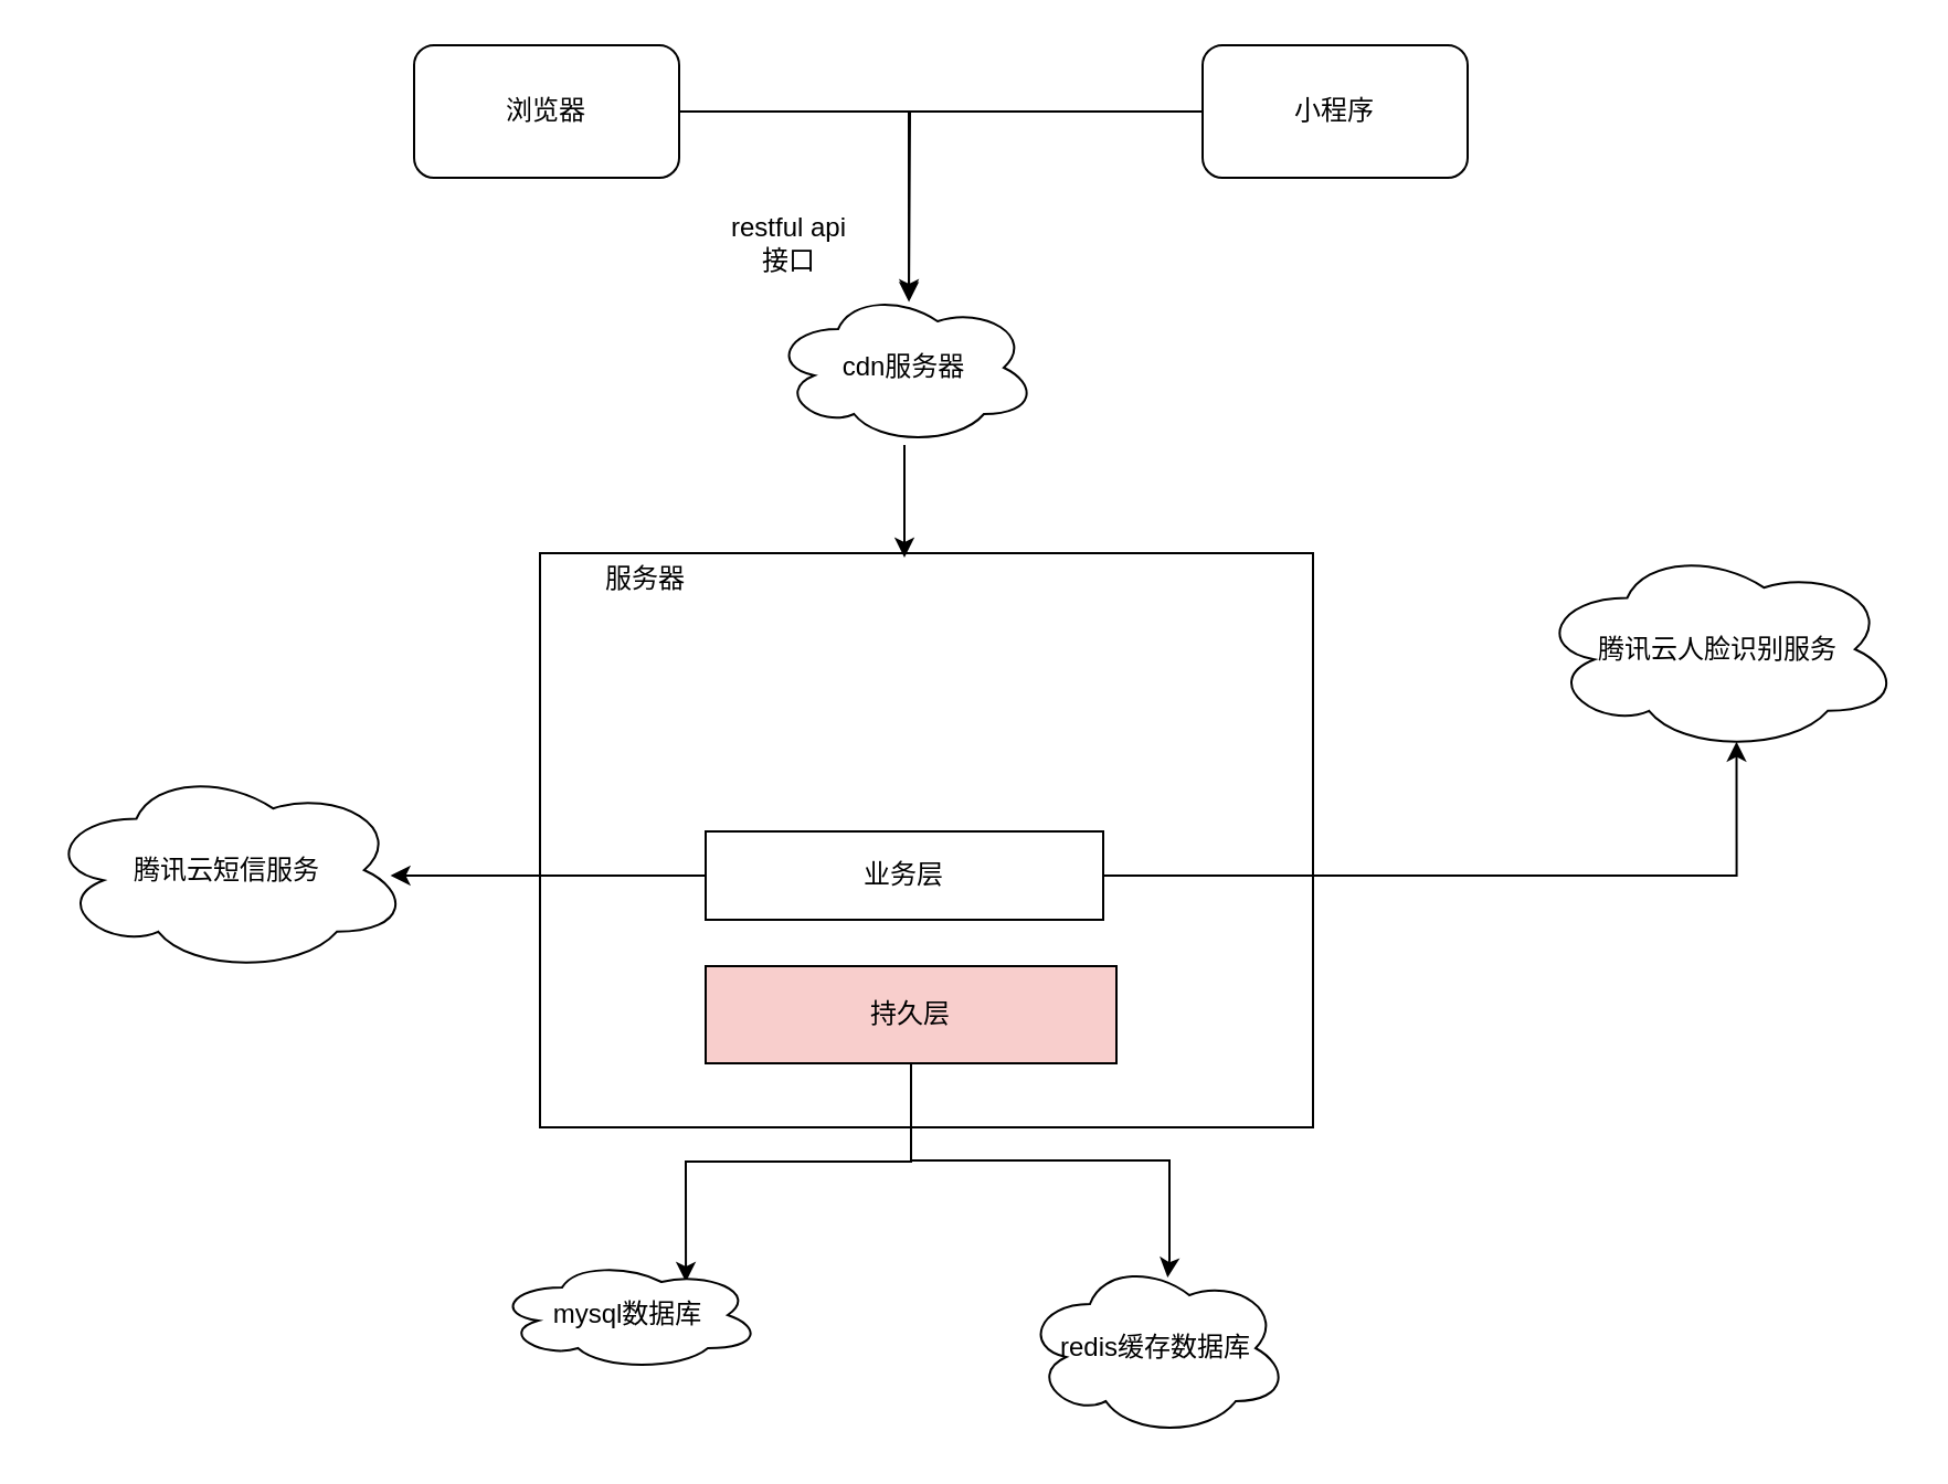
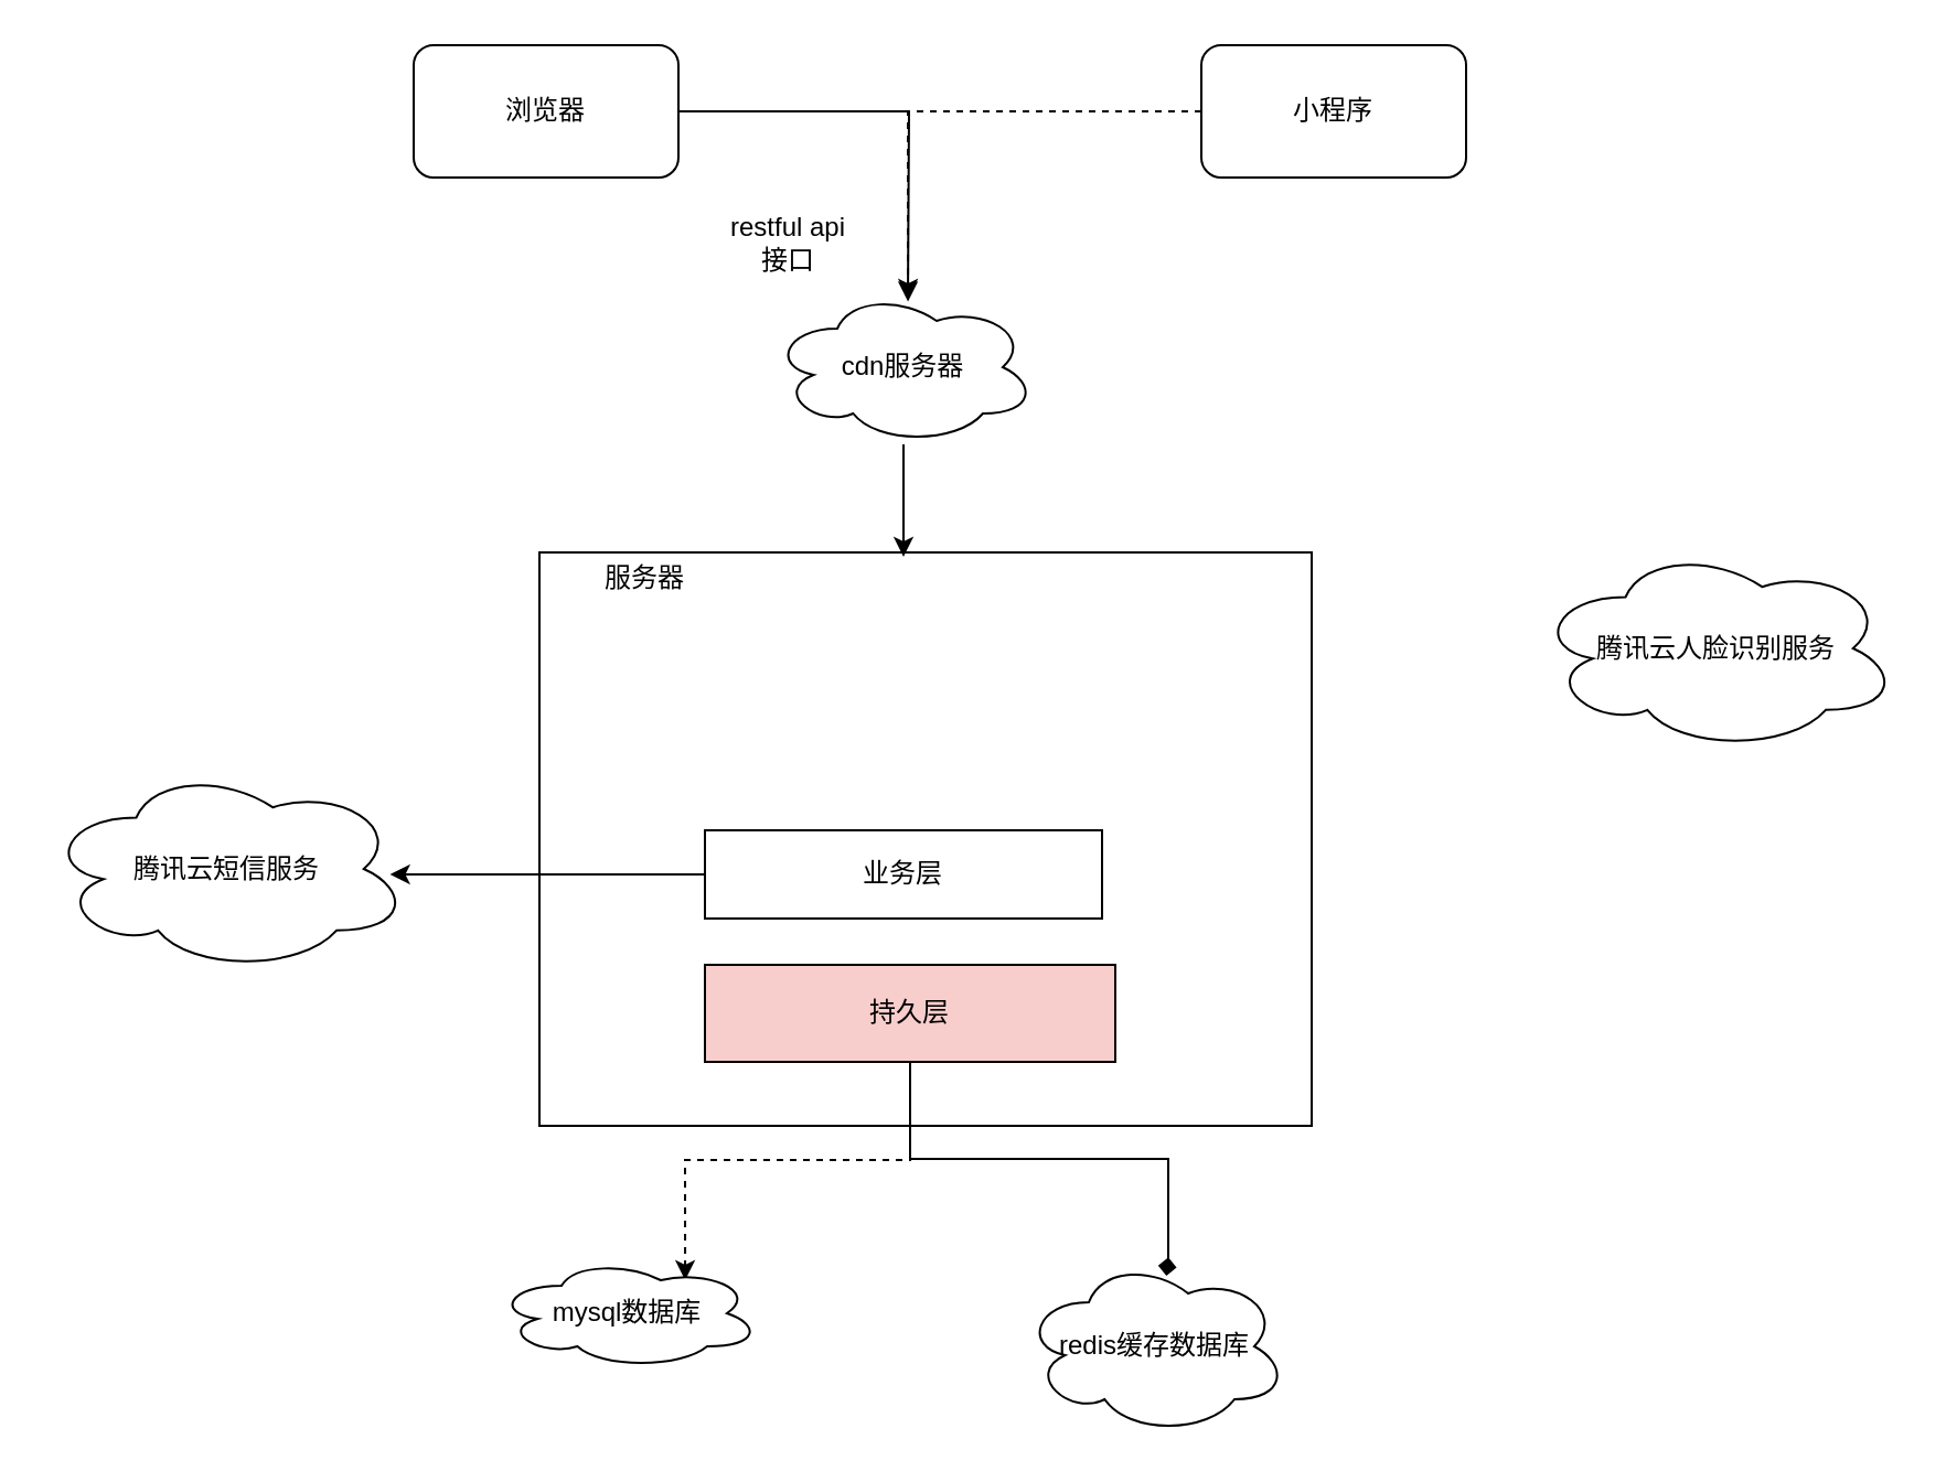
- <mxCell id="4" style="edgeStyle=orthogonalEdgeStyle;rounded=0;orthogonalLoop=1;jettySize=auto;html=1;entryX=0.517;entryY=0.075;entryDx=0;entryDy=0;entryPerimeter=0;" edge="1" parent="1" source="5" target="20"><mxGeometry relative="1" as="geometry" /></mxCell>
+ <mxCell id="4" style="edgeStyle=orthogonalEdgeStyle;rounded=0;orthogonalLoop=1;jettySize=auto;html=1;entryX=0.517;entryY=0.075;entryDx=0;entryDy=0;entryPerimeter=0;dashed=1;" edge="1" parent="1" source="5" target="20"><mxGeometry relative="1" as="geometry" /></mxCell>
- <mxCell id="10" style="edgeStyle=orthogonalEdgeStyle;rounded=0;orthogonalLoop=1;jettySize=auto;html=1;exitX=1;exitY=0.5;exitDx=0;exitDy=0;entryX=0.55;entryY=0.95;entryDx=0;entryDy=0;entryPerimeter=0;" edge="1" parent="1" source="12" target="18"><mxGeometry relative="1" as="geometry" /></mxCell>
- <mxCell id="13" style="edgeStyle=orthogonalEdgeStyle;rounded=0;orthogonalLoop=1;jettySize=auto;html=1;entryX=0.717;entryY=0.2;entryDx=0;entryDy=0;entryPerimeter=0;" edge="1" parent="1" source="15" target="16"><mxGeometry relative="1" as="geometry" /></mxCell>
+ <mxCell id="13" style="edgeStyle=orthogonalEdgeStyle;rounded=0;orthogonalLoop=1;jettySize=auto;html=1;entryX=0.717;entryY=0.2;entryDx=0;entryDy=0;entryPerimeter=0;dashed=1;" edge="1" parent="1" source="15" target="16"><mxGeometry relative="1" as="geometry" /></mxCell>
- <mxCell id="14" style="edgeStyle=orthogonalEdgeStyle;rounded=0;orthogonalLoop=1;jettySize=auto;html=1;entryX=0.543;entryY=0.1;entryDx=0;entryDy=0;entryPerimeter=0;" edge="1" parent="1" source="15" target="17"><mxGeometry relative="1" as="geometry"><mxPoint x="503.667" y="569.667" as="targetPoint" /><Array as="points"><mxPoint x="412" y="525" /><mxPoint x="529" y="525" /><mxPoint x="529" y="570" /><mxPoint x="528" y="570" /></Array></mxGeometry></mxCell>
+ <mxCell id="14" style="edgeStyle=orthogonalEdgeStyle;rounded=0;orthogonalLoop=1;jettySize=auto;html=1;entryX=0.543;entryY=0.1;entryDx=0;entryDy=0;entryPerimeter=0;endArrow=diamond;" edge="1" parent="1" source="15" target="17"><mxGeometry relative="1" as="geometry"><mxPoint x="503.667" y="569.667" as="targetPoint" /><Array as="points"><mxPoint x="412" y="525" /><mxPoint x="529" y="525" /><mxPoint x="529" y="570" /><mxPoint x="528" y="570" /></Array></mxGeometry></mxCell>
